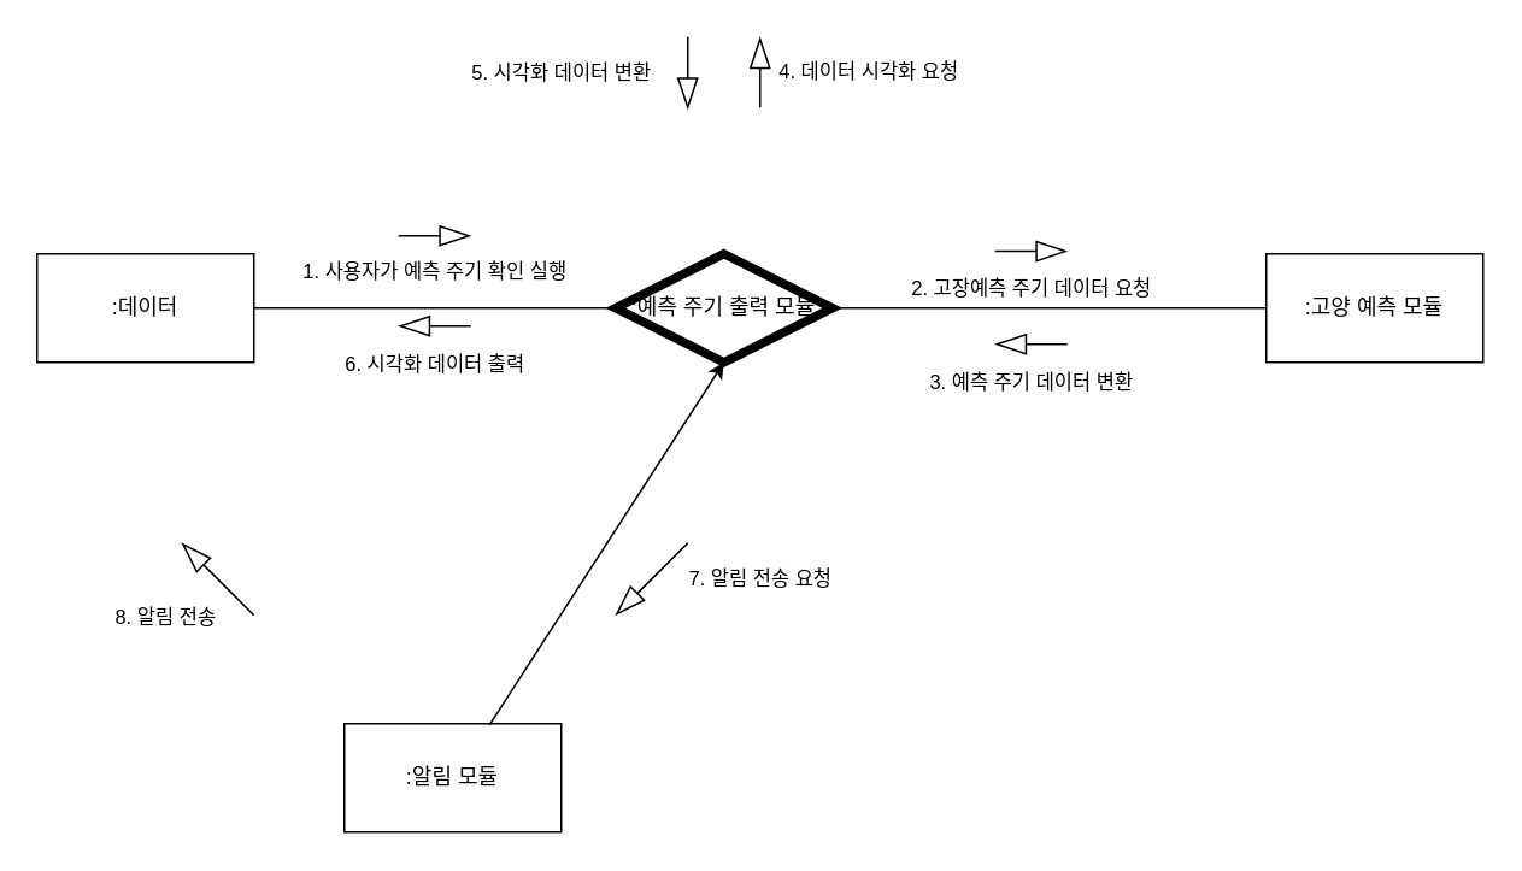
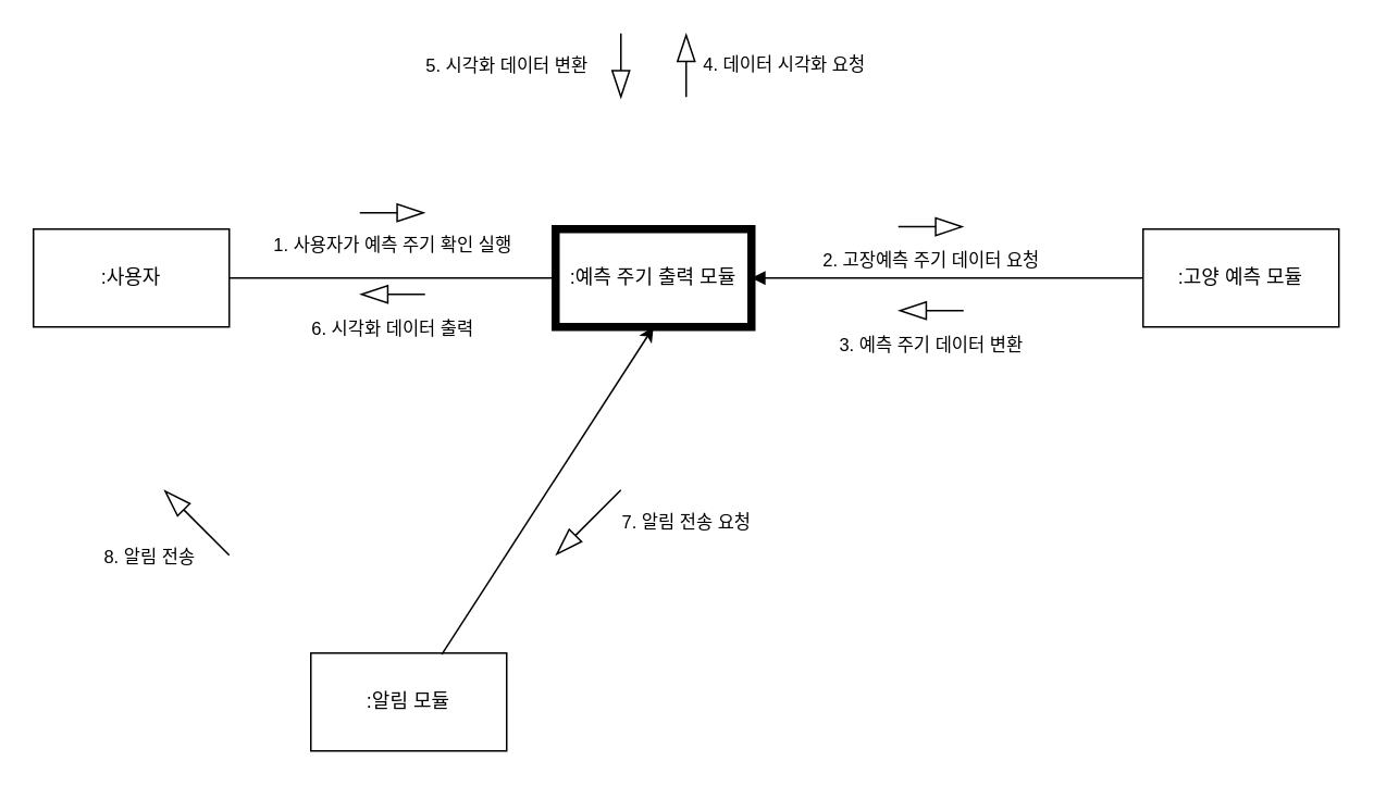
- <mxCell id="2" value=":데이터" style="rounded=0;whiteSpace=wrap;html=1;" vertex="1" parent="1"><mxGeometry x="20" y="140" width="120" height="60" as="geometry" /></mxCell>
+ <mxCell id="2" value=":사용자" style="rounded=0;whiteSpace=wrap;html=1;" vertex="1" parent="1"><mxGeometry x="20" y="140" width="120" height="60" as="geometry" /></mxCell>
- <mxCell id="3" value=":예측 주기 출력 모듈" style="rhombus;whiteSpace=wrap;html=1;strokeWidth=5;" vertex="1" parent="1"><mxGeometry x="340" y="140" width="120" height="60" as="geometry" /></mxCell>
+ <mxCell id="3" value=":예측 주기 출력 모듈" style="rounded=0;whiteSpace=wrap;html=1;strokeWidth=5;" vertex="1" parent="1"><mxGeometry x="340" y="140" width="120" height="60" as="geometry" /></mxCell>
- <mxCell id="10" value="" style="endArrow=none;html=1;strokeWidth=1;exitX=0;exitY=0.5;exitDx=0;exitDy=0;entryX=1;entryY=0.5;entryDx=0;entryDy=0;" edge="1" parent="1" source="5" target="3"><mxGeometry width="50" height="50" relative="1" as="geometry"><mxPoint x="310.28" y="330.72" as="sourcePoint" /><mxPoint x="410" y="210" as="targetPoint" /></mxGeometry></mxCell>
+ <mxCell id="10" value="" style="endArrow=block;html=1;strokeWidth=1;exitX=0;exitY=0.5;exitDx=0;exitDy=0;entryX=1;entryY=0.5;entryDx=0;entryDy=0;" edge="1" parent="1" source="5" target="3"><mxGeometry width="50" height="50" relative="1" as="geometry"><mxPoint x="310.28" y="330.72" as="sourcePoint" /><mxPoint x="410" y="210" as="targetPoint" /></mxGeometry></mxCell>
